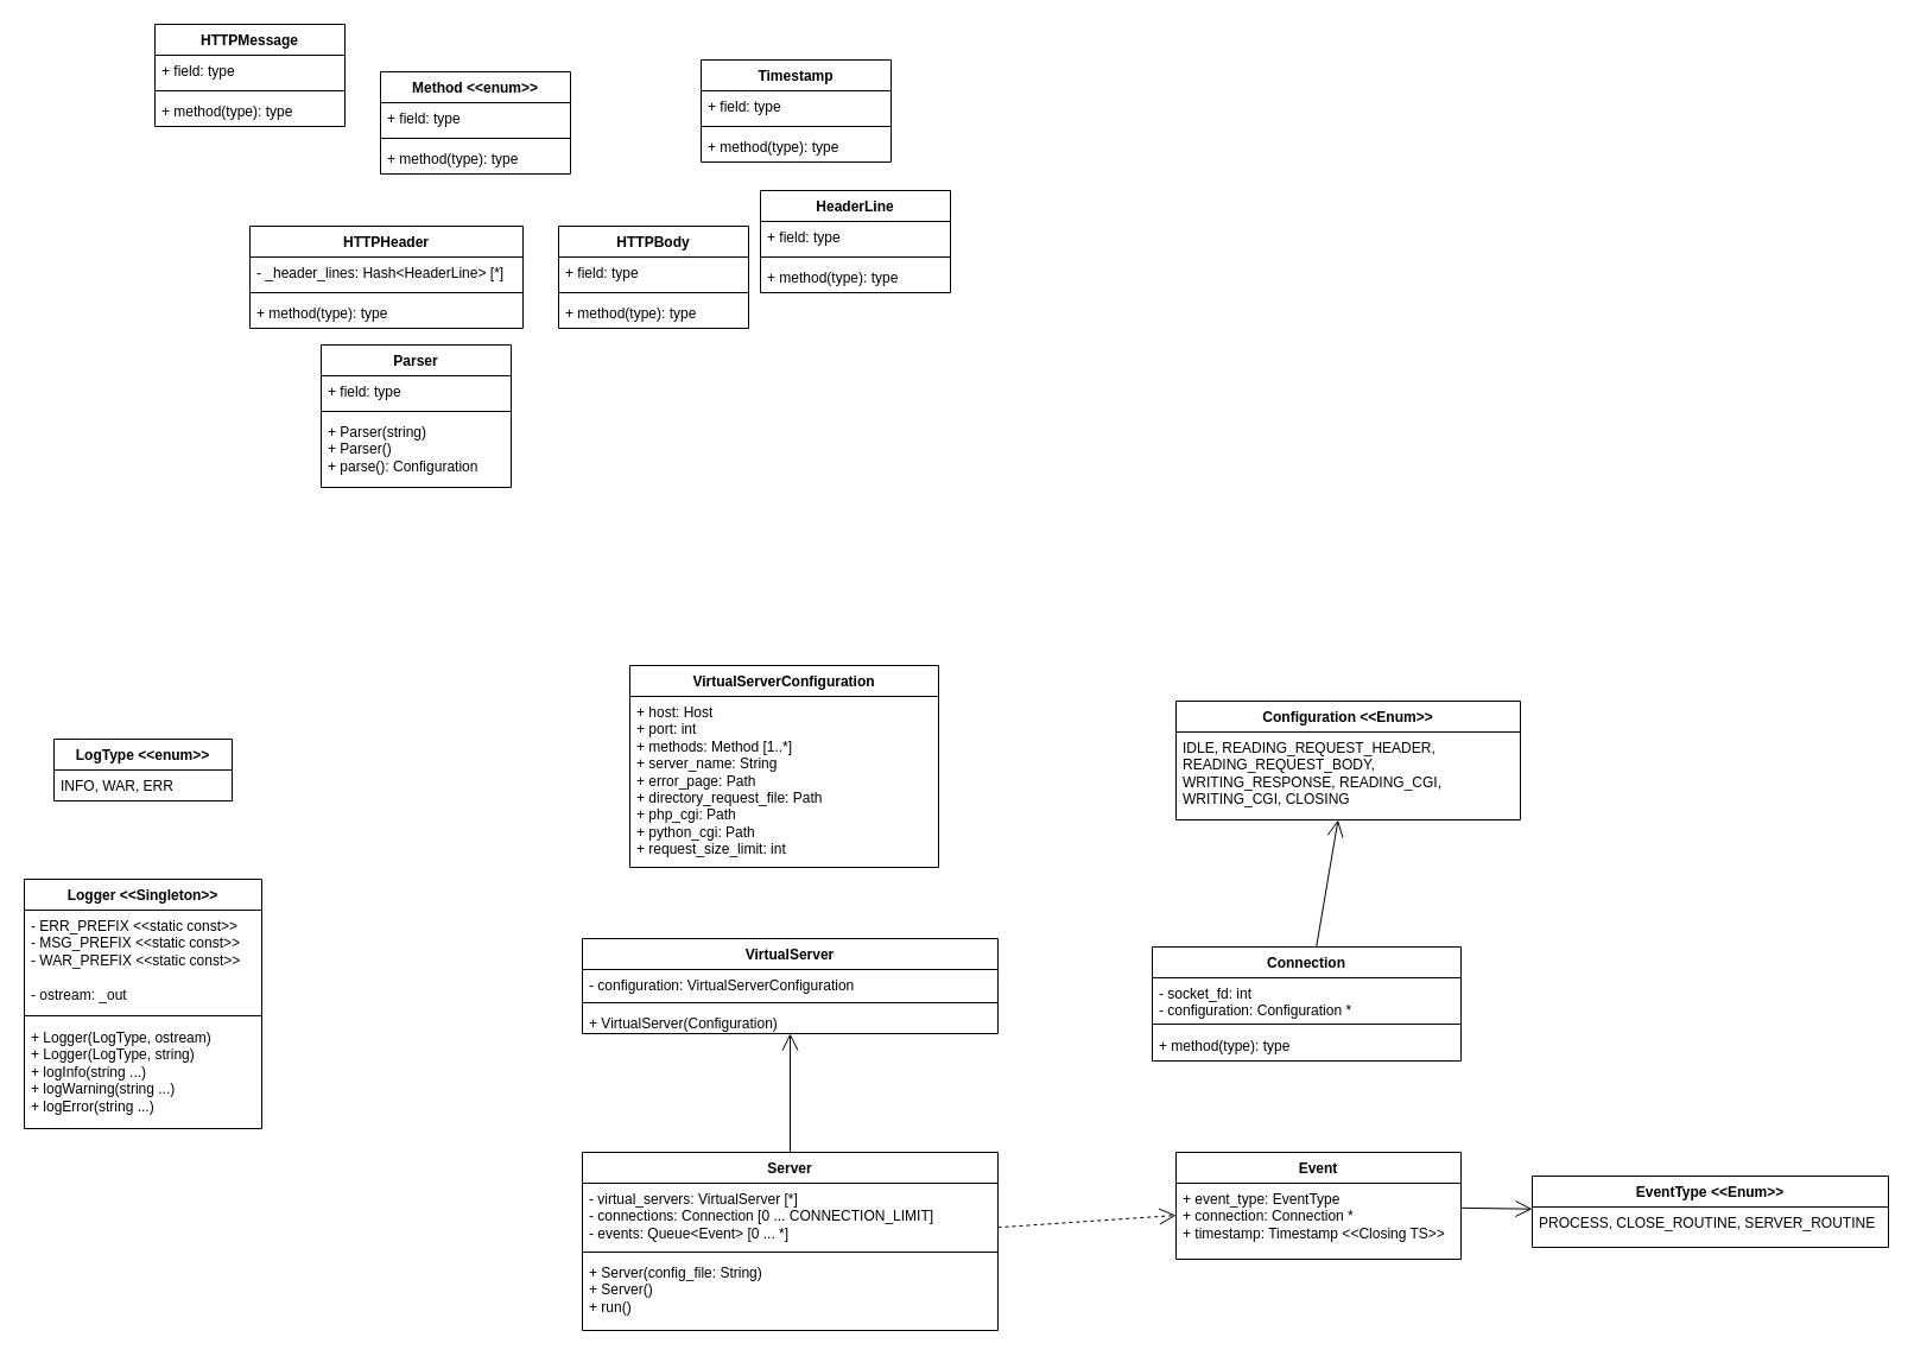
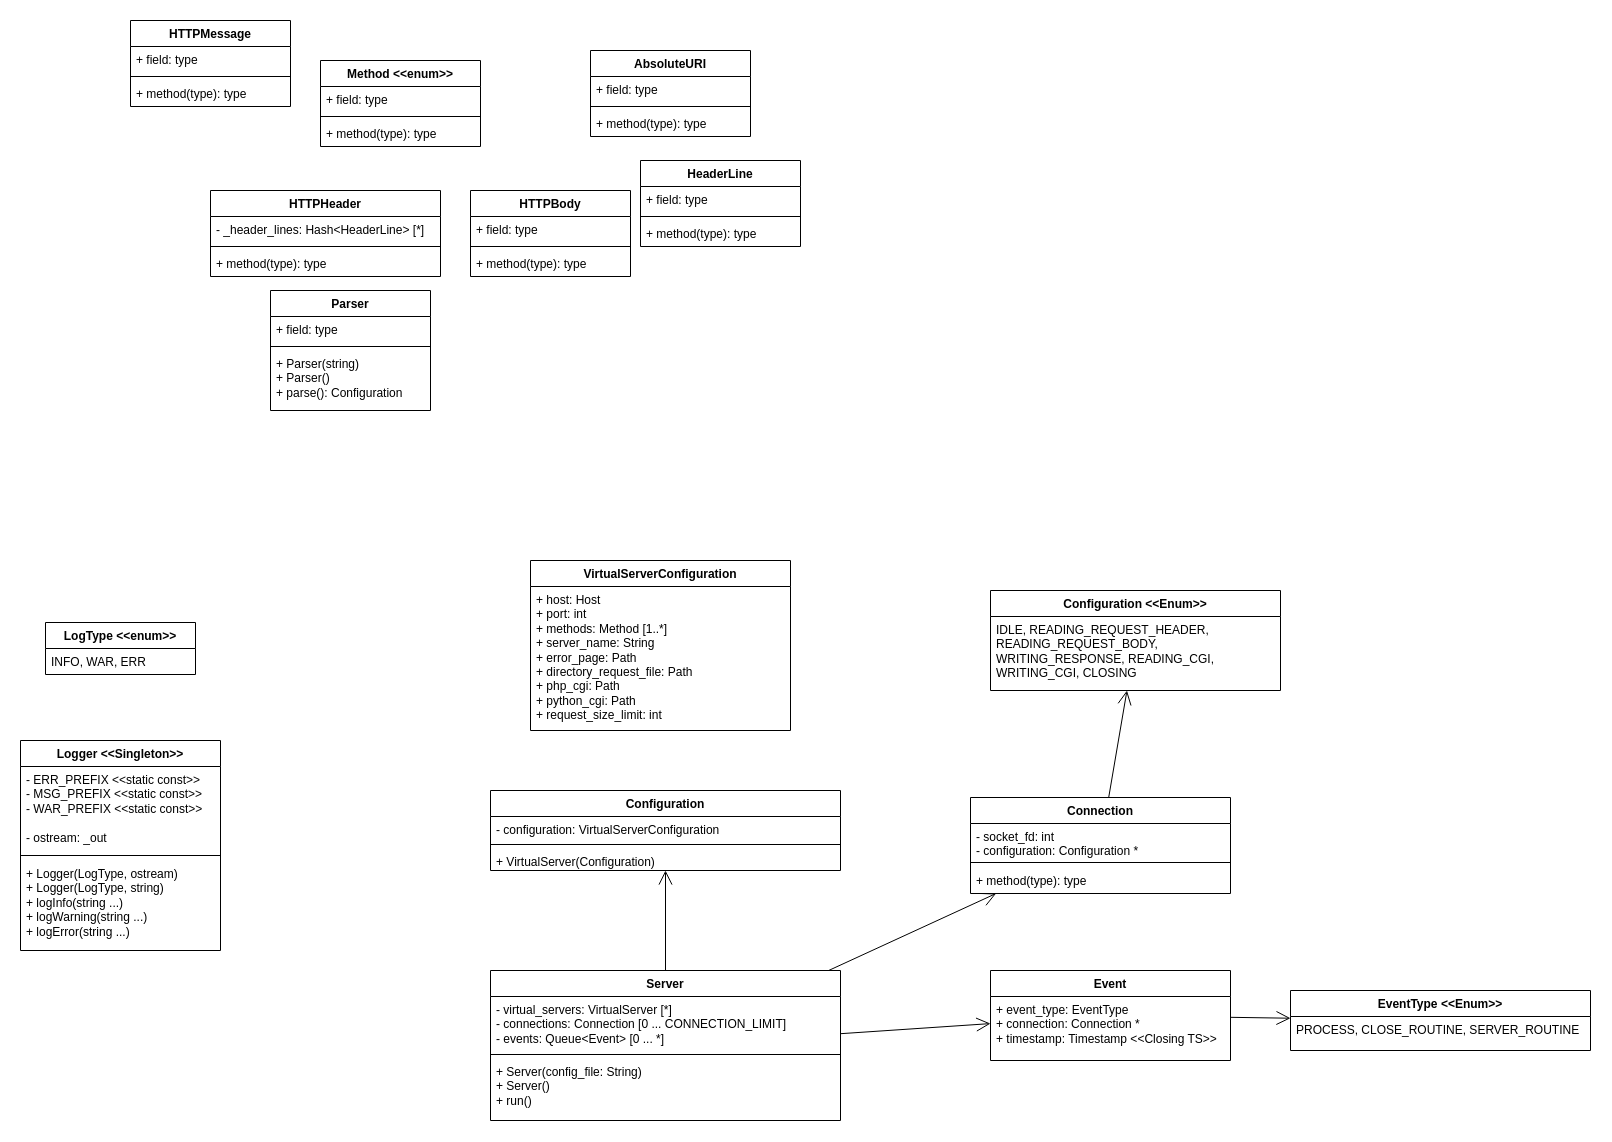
- <mxCell id="32" value="Timestamp" style="swimlane;fontStyle=1;align=center;verticalAlign=top;childLayout=stackLayout;horizontal=1;startSize=26;horizontalStack=0;resizeParent=1;resizeParentMax=0;resizeLast=0;collapsible=1;marginBottom=0;whiteSpace=wrap;html=1;" parent="1" vertex="1"><mxGeometry x="590" y="50" width="160" height="86" as="geometry" /></mxCell>
+ <mxCell id="32" value="AbsoluteURI" style="swimlane;fontStyle=1;align=center;verticalAlign=top;childLayout=stackLayout;horizontal=1;startSize=26;horizontalStack=0;resizeParent=1;resizeParentMax=0;resizeLast=0;collapsible=1;marginBottom=0;whiteSpace=wrap;html=1;" parent="1" vertex="1"><mxGeometry x="590" y="50" width="160" height="86" as="geometry" /></mxCell>
- <mxCell id="8" value="VirtualServer" style="swimlane;fontStyle=1;align=center;verticalAlign=top;childLayout=stackLayout;horizontal=1;startSize=26;horizontalStack=0;resizeParent=1;resizeParentMax=0;resizeLast=0;collapsible=1;marginBottom=0;whiteSpace=wrap;html=1;" parent="1" vertex="1"><mxGeometry x="490" y="790" width="350" height="80" as="geometry" /></mxCell>
+ <mxCell id="8" value="Configuration" style="swimlane;fontStyle=1;align=center;verticalAlign=top;childLayout=stackLayout;horizontal=1;startSize=26;horizontalStack=0;resizeParent=1;resizeParentMax=0;resizeLast=0;collapsible=1;marginBottom=0;whiteSpace=wrap;html=1;" parent="1" vertex="1"><mxGeometry x="490" y="790" width="350" height="80" as="geometry" /></mxCell>
+ <mxCell id="47" value="" style="endArrow=open;endFill=1;endSize=12;html=1;rounded=0;" edge="1" parent="1" source="54" target="40"><mxGeometry width="160" relative="1" as="geometry"><mxPoint x="700" y="812" as="sourcePoint" /><mxPoint x="741" y="610" as="targetPoint" /></mxGeometry></mxCell>
- <mxCell id="52" value="" style="endArrow=open;endFill=1;endSize=12;html=1;rounded=0;dashed=1;" edge="1" parent="1" source="54" target="48"><mxGeometry width="160" relative="1" as="geometry"><mxPoint x="766" y="800" as="sourcePoint" /><mxPoint x="876" y="716" as="targetPoint" /></mxGeometry></mxCell>
+ <mxCell id="52" value="" style="endArrow=open;endFill=1;endSize=12;html=1;rounded=0;" edge="1" parent="1" source="54" target="48"><mxGeometry width="160" relative="1" as="geometry"><mxPoint x="766" y="800" as="sourcePoint" /><mxPoint x="876" y="716" as="targetPoint" /></mxGeometry></mxCell>
